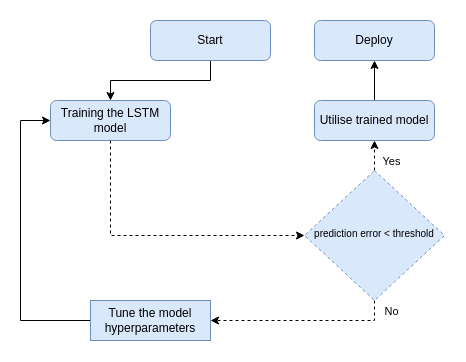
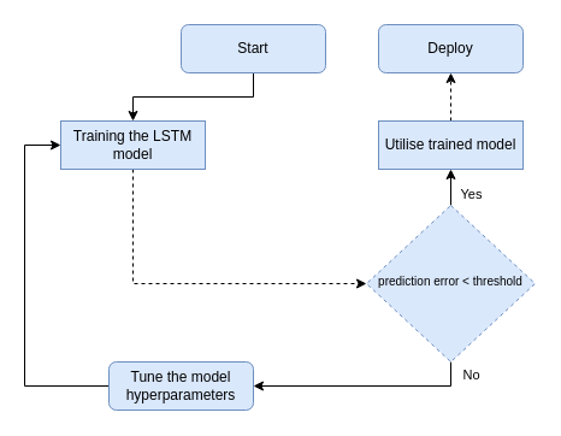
- <mxCell id="12" style="edgeStyle=orthogonalEdgeStyle;rounded=0;orthogonalLoop=1;jettySize=auto;html=1;exitX=0.5;exitY=0;exitDx=0;exitDy=0;entryX=0.5;entryY=1;entryDx=0;entryDy=0;fontSize=10;fillColor=#dae8fc;strokeColor=#000000;" parent="1" source="13" target="11" edge="1"><mxGeometry relative="1" as="geometry" /></mxCell>
+ <mxCell id="12" style="edgeStyle=orthogonalEdgeStyle;rounded=0;orthogonalLoop=1;jettySize=auto;html=1;exitX=0.5;exitY=0;exitDx=0;exitDy=0;entryX=0.5;entryY=1;entryDx=0;entryDy=0;fontSize=10;fillColor=#dae8fc;strokeColor=#000000;dashed=1;" parent="1" source="13" target="11" edge="1"><mxGeometry relative="1" as="geometry" /></mxCell>
- <mxCell id="5" value="Training the LSTM model" style="rounded=1;whiteSpace=wrap;html=1;fontSize=12;glass=0;strokeWidth=1;shadow=0;fillColor=#dae8fc;strokeColor=#6c8ebf;" parent="1" vertex="1"><mxGeometry x="50" y="100" width="120" height="40" as="geometry" /></mxCell>
+ <mxCell id="5" value="Training the LSTM model" style="whiteSpace=wrap;html=1;fontSize=12;glass=0;strokeWidth=1;shadow=0;fillColor=#dae8fc;strokeColor=#6c8ebf;rounded=0;" parent="1" vertex="1"><mxGeometry x="50" y="100" width="120" height="40" as="geometry" /></mxCell>
- <mxCell id="13" value="Utilise trained model" style="rounded=1;whiteSpace=wrap;html=1;fontSize=12;glass=0;strokeWidth=1;shadow=0;fillColor=#dae8fc;strokeColor=#6c8ebf;" parent="1" vertex="1"><mxGeometry x="314" y="100" width="120" height="40" as="geometry" /></mxCell>
+ <mxCell id="13" value="Utilise trained model" style="whiteSpace=wrap;html=1;fontSize=12;glass=0;strokeWidth=1;shadow=0;fillColor=#dae8fc;strokeColor=#6c8ebf;rounded=0;" parent="1" vertex="1"><mxGeometry x="314" y="100" width="120" height="40" as="geometry" /></mxCell>
- <mxCell id="8" style="edgeStyle=orthogonalEdgeStyle;rounded=0;orthogonalLoop=1;jettySize=auto;html=1;exitX=0.5;exitY=0;exitDx=0;exitDy=0;entryX=0.5;entryY=1;entryDx=0;entryDy=0;fontSize=10;fillColor=#dae8fc;strokeColor=#000000;dashed=1;" parent="1" source="10" target="13" edge="1"><mxGeometry relative="1" as="geometry" /></mxCell>
+ <mxCell id="8" style="edgeStyle=orthogonalEdgeStyle;rounded=0;orthogonalLoop=1;jettySize=auto;html=1;exitX=0.5;exitY=0;exitDx=0;exitDy=0;entryX=0.5;entryY=1;entryDx=0;entryDy=0;fontSize=10;fillColor=#dae8fc;strokeColor=#000000;" parent="1" source="10" target="13" edge="1"><mxGeometry relative="1" as="geometry" /></mxCell>
- <mxCell id="15" value="Tune the model hyperparameters" style="whiteSpace=wrap;html=1;fontSize=12;glass=0;strokeWidth=1;shadow=0;fillColor=#dae8fc;strokeColor=#6c8ebf;rounded=0;" parent="1" vertex="1"><mxGeometry x="90" y="300" width="120" height="40" as="geometry" /></mxCell>
+ <mxCell id="15" value="Tune the model hyperparameters" style="rounded=1;whiteSpace=wrap;html=1;fontSize=12;glass=0;strokeWidth=1;shadow=0;fillColor=#dae8fc;strokeColor=#6c8ebf;" parent="1" vertex="1"><mxGeometry x="90" y="300" width="120" height="40" as="geometry" /></mxCell>
- <mxCell id="6" style="edgeStyle=orthogonalEdgeStyle;rounded=0;orthogonalLoop=1;jettySize=auto;html=1;exitX=0.5;exitY=1;exitDx=0;exitDy=0;entryX=1;entryY=0.5;entryDx=0;entryDy=0;fontSize=10;fillColor=#dae8fc;strokeColor=#000000;dashed=1;" parent="1" source="10" target="15" edge="1"><mxGeometry relative="1" as="geometry" /></mxCell>
+ <mxCell id="6" style="edgeStyle=orthogonalEdgeStyle;rounded=0;orthogonalLoop=1;jettySize=auto;html=1;exitX=0.5;exitY=1;exitDx=0;exitDy=0;entryX=1;entryY=0.5;entryDx=0;entryDy=0;fontSize=10;fillColor=#dae8fc;strokeColor=#000000;" parent="1" source="10" target="15" edge="1"><mxGeometry relative="1" as="geometry" /></mxCell>
